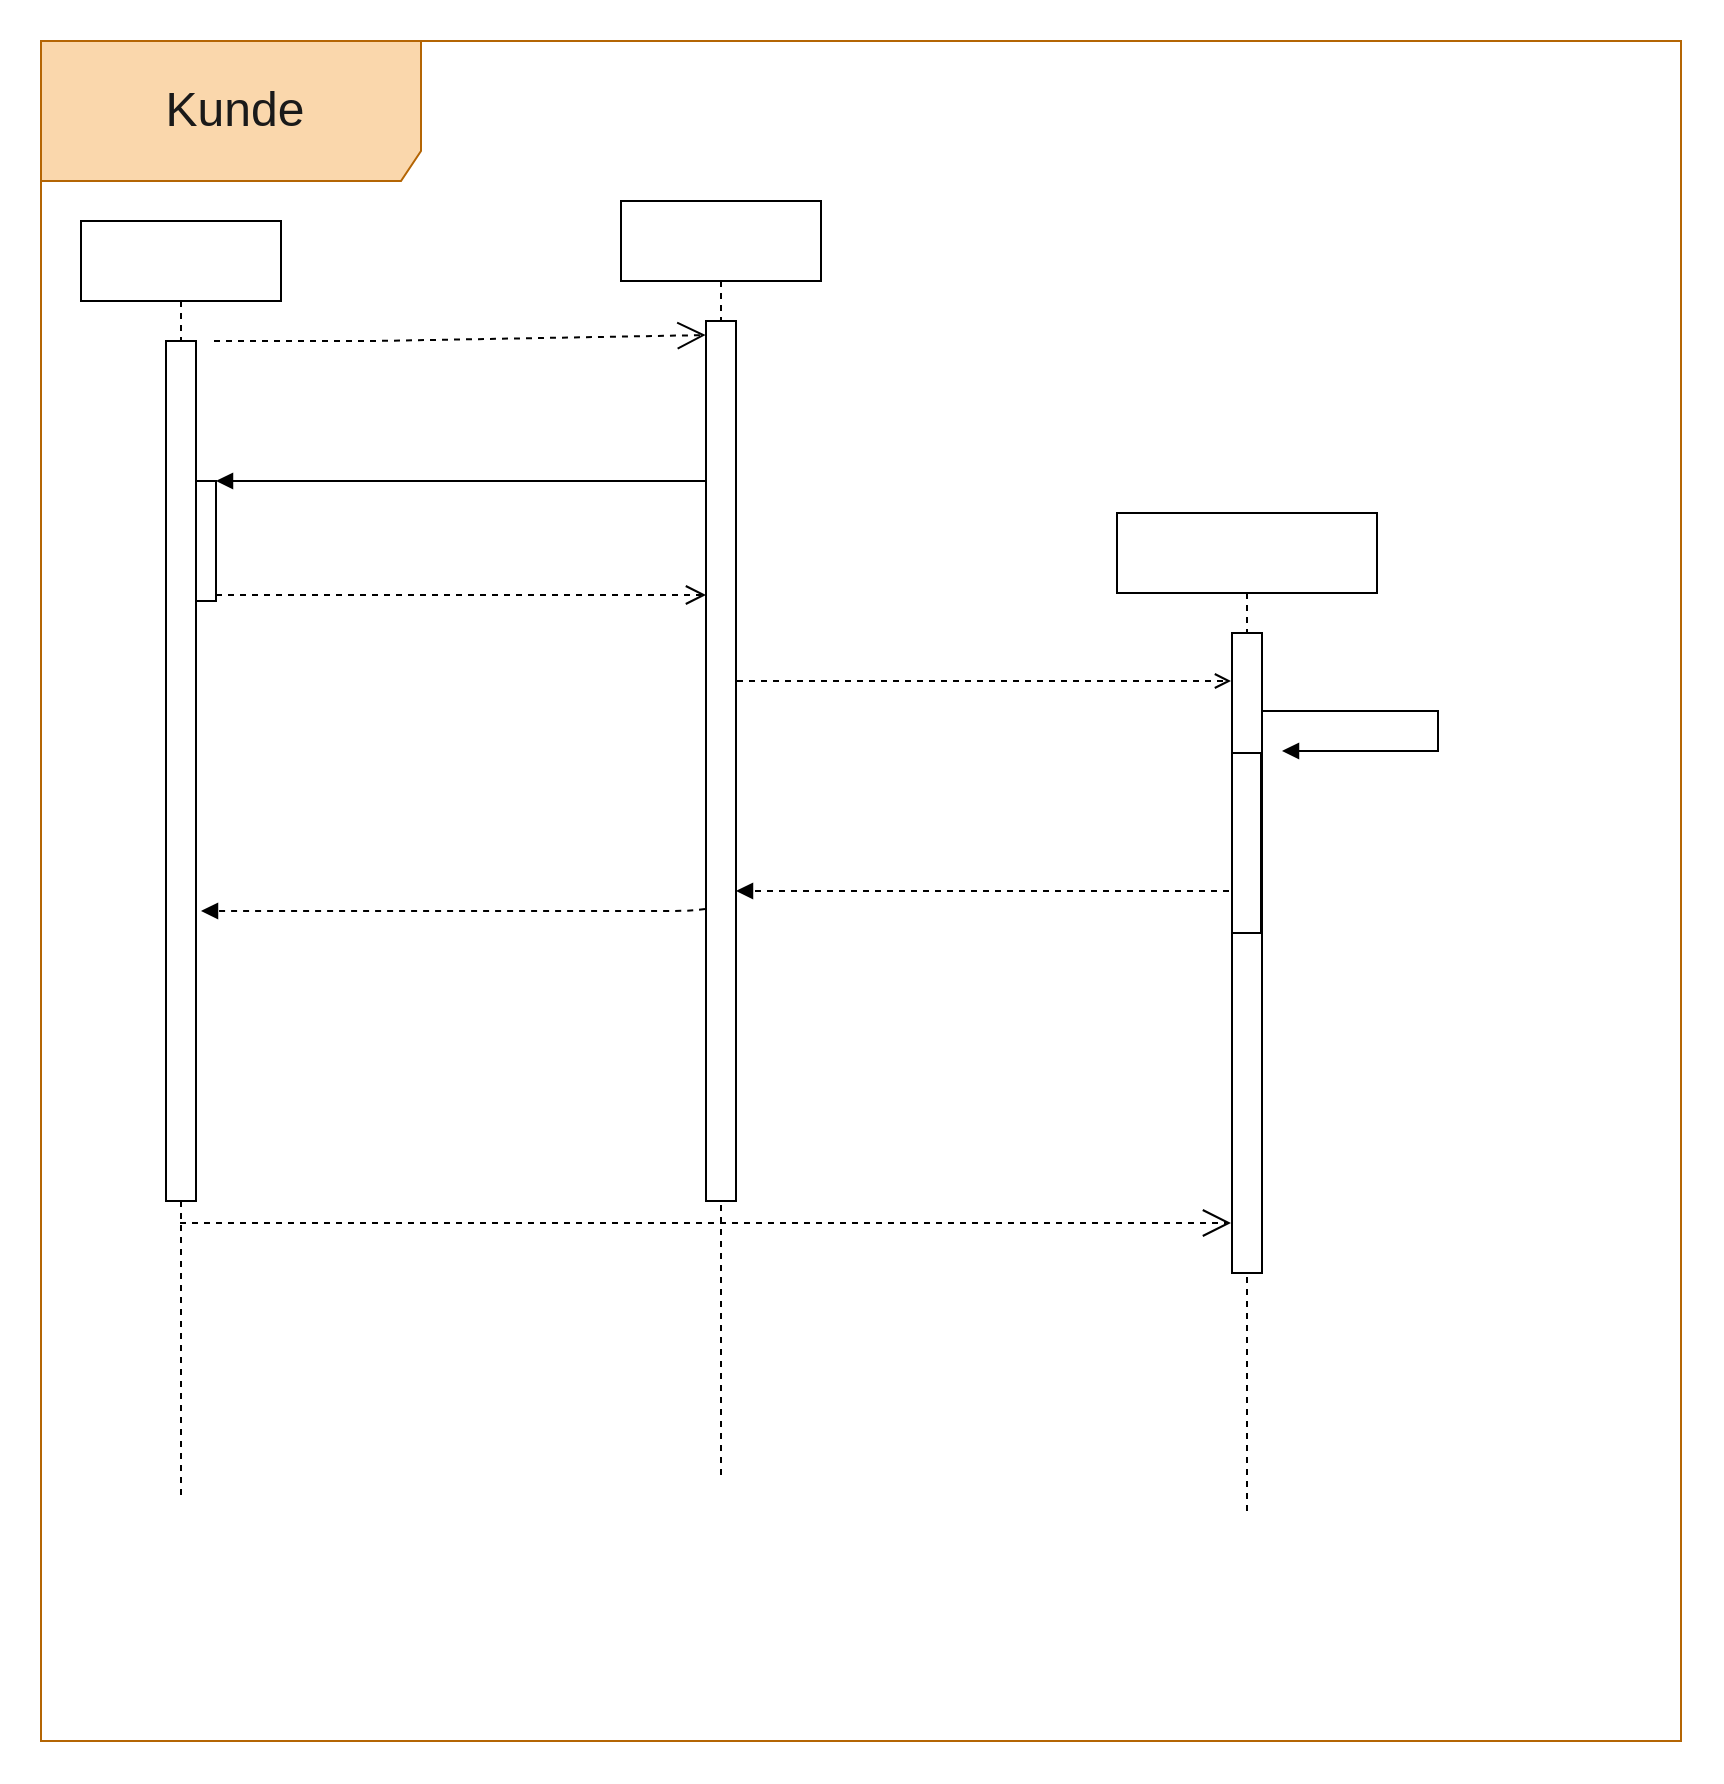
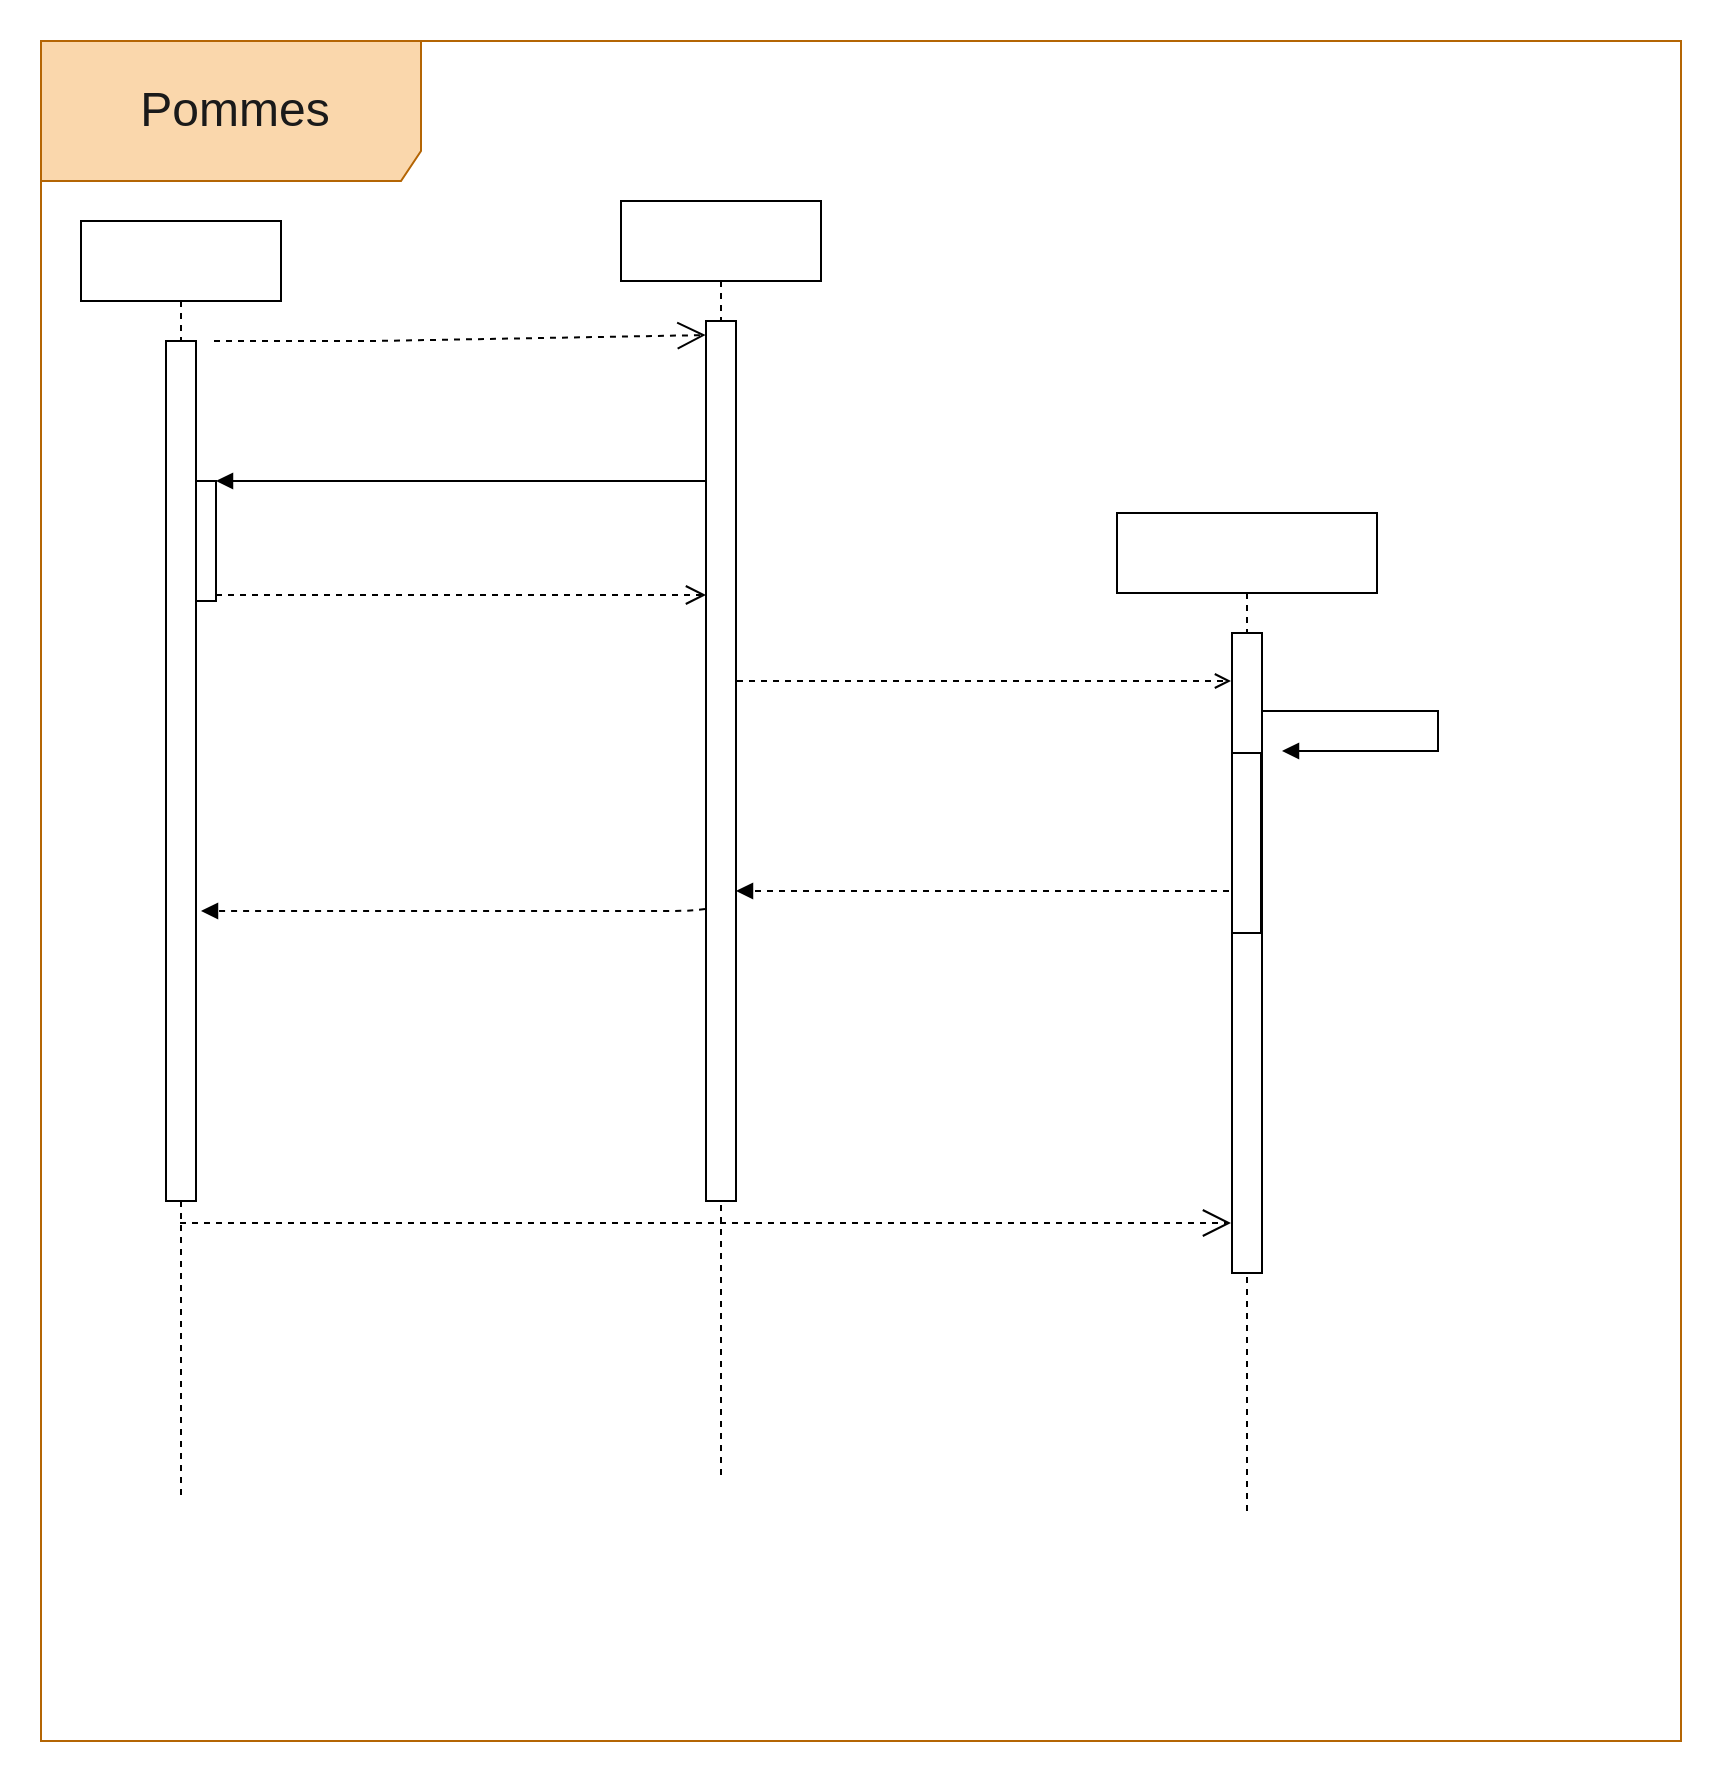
- <mxCell id="2" value="&lt;font style=&quot;font-size: 24px;&quot;&gt;Kunde&lt;/font&gt;" style="shape=umlFrame;whiteSpace=wrap;html=1;width=190;height=70;boundedLbl=1;verticalAlign=middle;align=center;spacingLeft=5;fillColor=#fad7ac;strokeColor=#b46504;fontColor=#1A1A1A;" vertex="1" parent="1"><mxGeometry x="20" y="20" width="820" height="850" as="geometry" /></mxCell>
+ <mxCell id="2" value="&lt;font style=&quot;font-size: 24px;&quot;&gt;Pommes&lt;/font&gt;" style="shape=umlFrame;whiteSpace=wrap;html=1;width=190;height=70;boundedLbl=1;verticalAlign=middle;align=center;spacingLeft=5;fillColor=#fad7ac;strokeColor=#b46504;fontColor=#1A1A1A;" vertex="1" parent="1"><mxGeometry x="20" y="20" width="820" height="850" as="geometry" /></mxCell>
